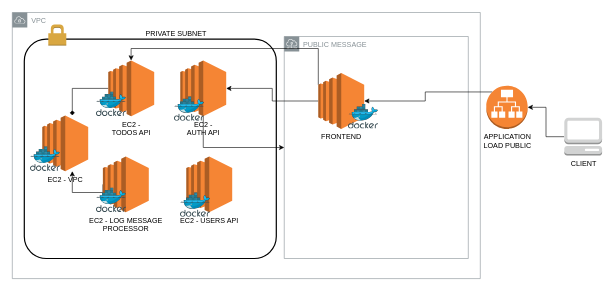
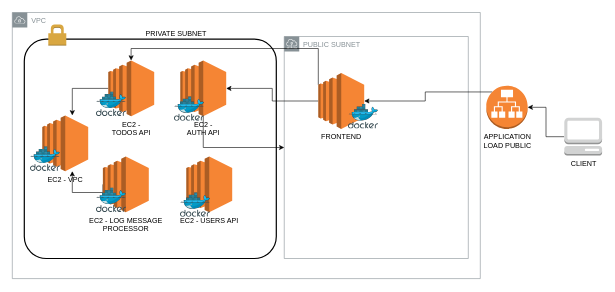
- <mxCell id="4" value="PUBLIC MESSAGE&lt;br&gt;" style="sketch=0;outlineConnect=0;gradientColor=none;html=1;whiteSpace=wrap;fontSize=12;fontStyle=0;shape=mxgraph.aws4.group;grIcon=mxgraph.aws4.group_subnet;strokeColor=#879196;fillColor=none;verticalAlign=top;align=left;spacingLeft=30;fontColor=#879196;dashed=0;" vertex="1" parent="1"><mxGeometry x="473.25" width="306.75" height="370" as="geometry" y="60" /></mxCell>
+ <mxCell id="4" value="PUBLIC SUBNET&lt;br&gt;" style="sketch=0;outlineConnect=0;gradientColor=none;html=1;whiteSpace=wrap;fontSize=12;fontStyle=0;shape=mxgraph.aws4.group;grIcon=mxgraph.aws4.group_subnet;strokeColor=#879196;fillColor=none;verticalAlign=top;align=left;spacingLeft=30;fontColor=#879196;dashed=0;" vertex="1" parent="1"><mxGeometry x="473.25" width="306.75" height="370" as="geometry" y="60" /></mxCell>
- <mxCell id="5" style="edgeStyle=orthogonalEdgeStyle;rounded=0;orthogonalLoop=1;jettySize=auto;html=1;exitX=0;exitY=0.5;exitDx=0;exitDy=0;exitPerimeter=0;endArrow=diamond;" edge="1" parent="1" source="6" target="23"><mxGeometry relative="1" as="geometry"><Array as="points"><mxPoint x="120" y="147" /></Array></mxGeometry></mxCell>
+ <mxCell id="5" style="edgeStyle=orthogonalEdgeStyle;rounded=0;orthogonalLoop=1;jettySize=auto;html=1;exitX=0;exitY=0.5;exitDx=0;exitDy=0;exitPerimeter=0;" edge="1" parent="1" source="6" target="23"><mxGeometry relative="1" as="geometry"><Array as="points"><mxPoint x="120" y="147" /></Array></mxGeometry></mxCell>
